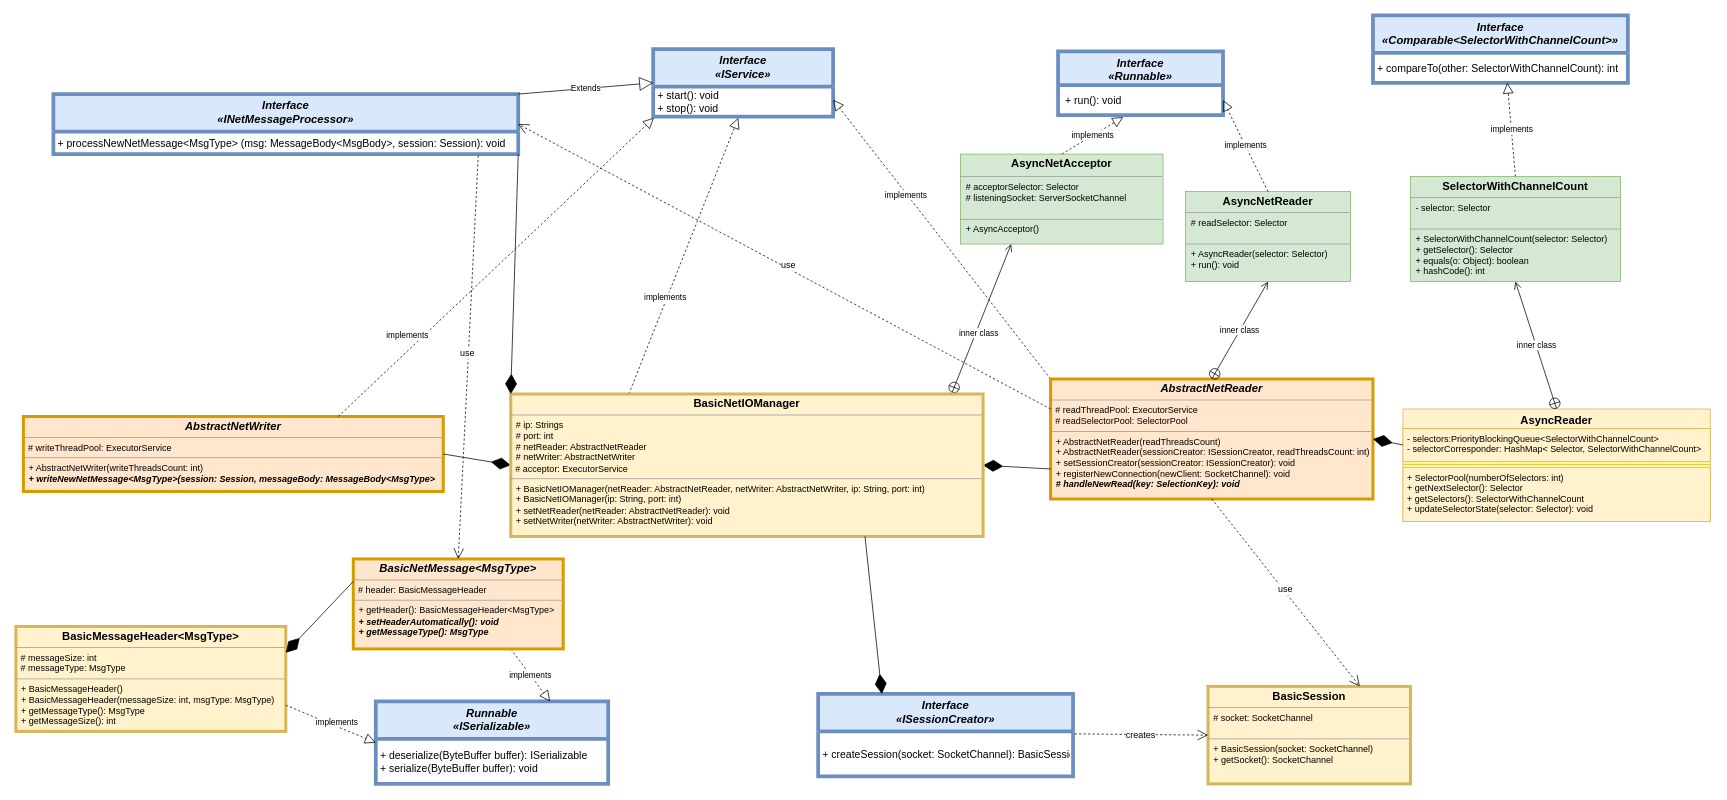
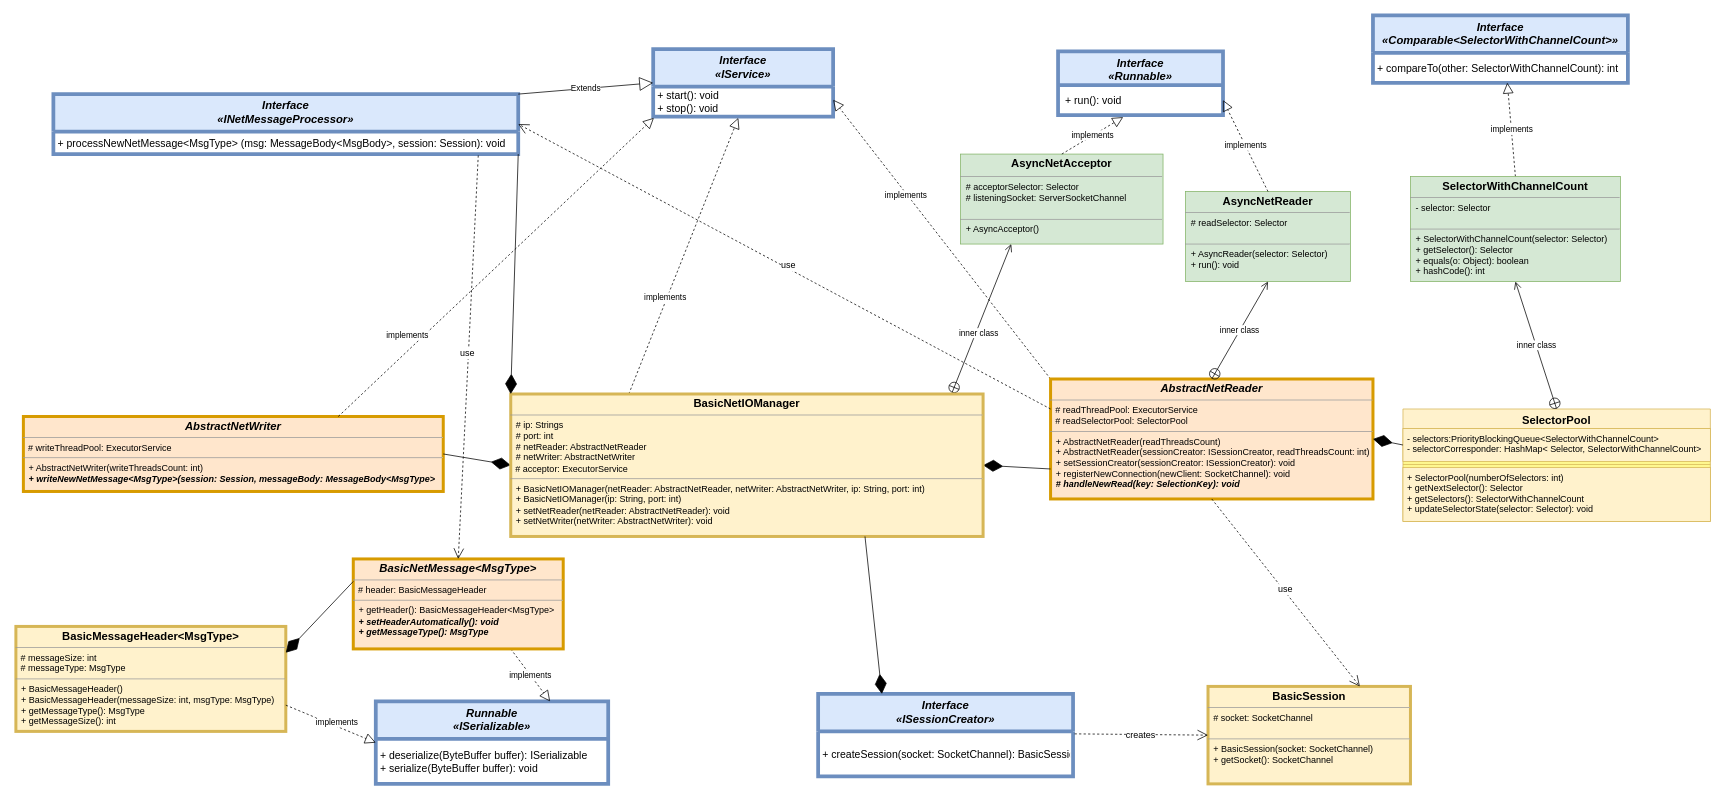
- <mxCell id="2" value="AsyncReader" style="swimlane;fontStyle=1;align=center;verticalAlign=top;childLayout=stackLayout;horizontal=1;startSize=26;horizontalStack=0;resizeParent=1;resizeParentMax=0;resizeLast=0;collapsible=1;marginBottom=0;fillColor=#fff2cc;strokeColor=#d6b656;swimlaneFillColor=#FFF88F;fontSize=15;" parent="1" vertex="1"><mxGeometry x="1870" y="545" width="410" height="150" as="geometry" /></mxCell>
+ <mxCell id="2" value="SelectorPool" style="swimlane;fontStyle=1;align=center;verticalAlign=top;childLayout=stackLayout;horizontal=1;startSize=26;horizontalStack=0;resizeParent=1;resizeParentMax=0;resizeLast=0;collapsible=1;marginBottom=0;fillColor=#fff2cc;strokeColor=#d6b656;swimlaneFillColor=#FFF88F;fontSize=15;" parent="1" vertex="1"><mxGeometry x="1870" y="545" width="410" height="150" as="geometry" /></mxCell>
